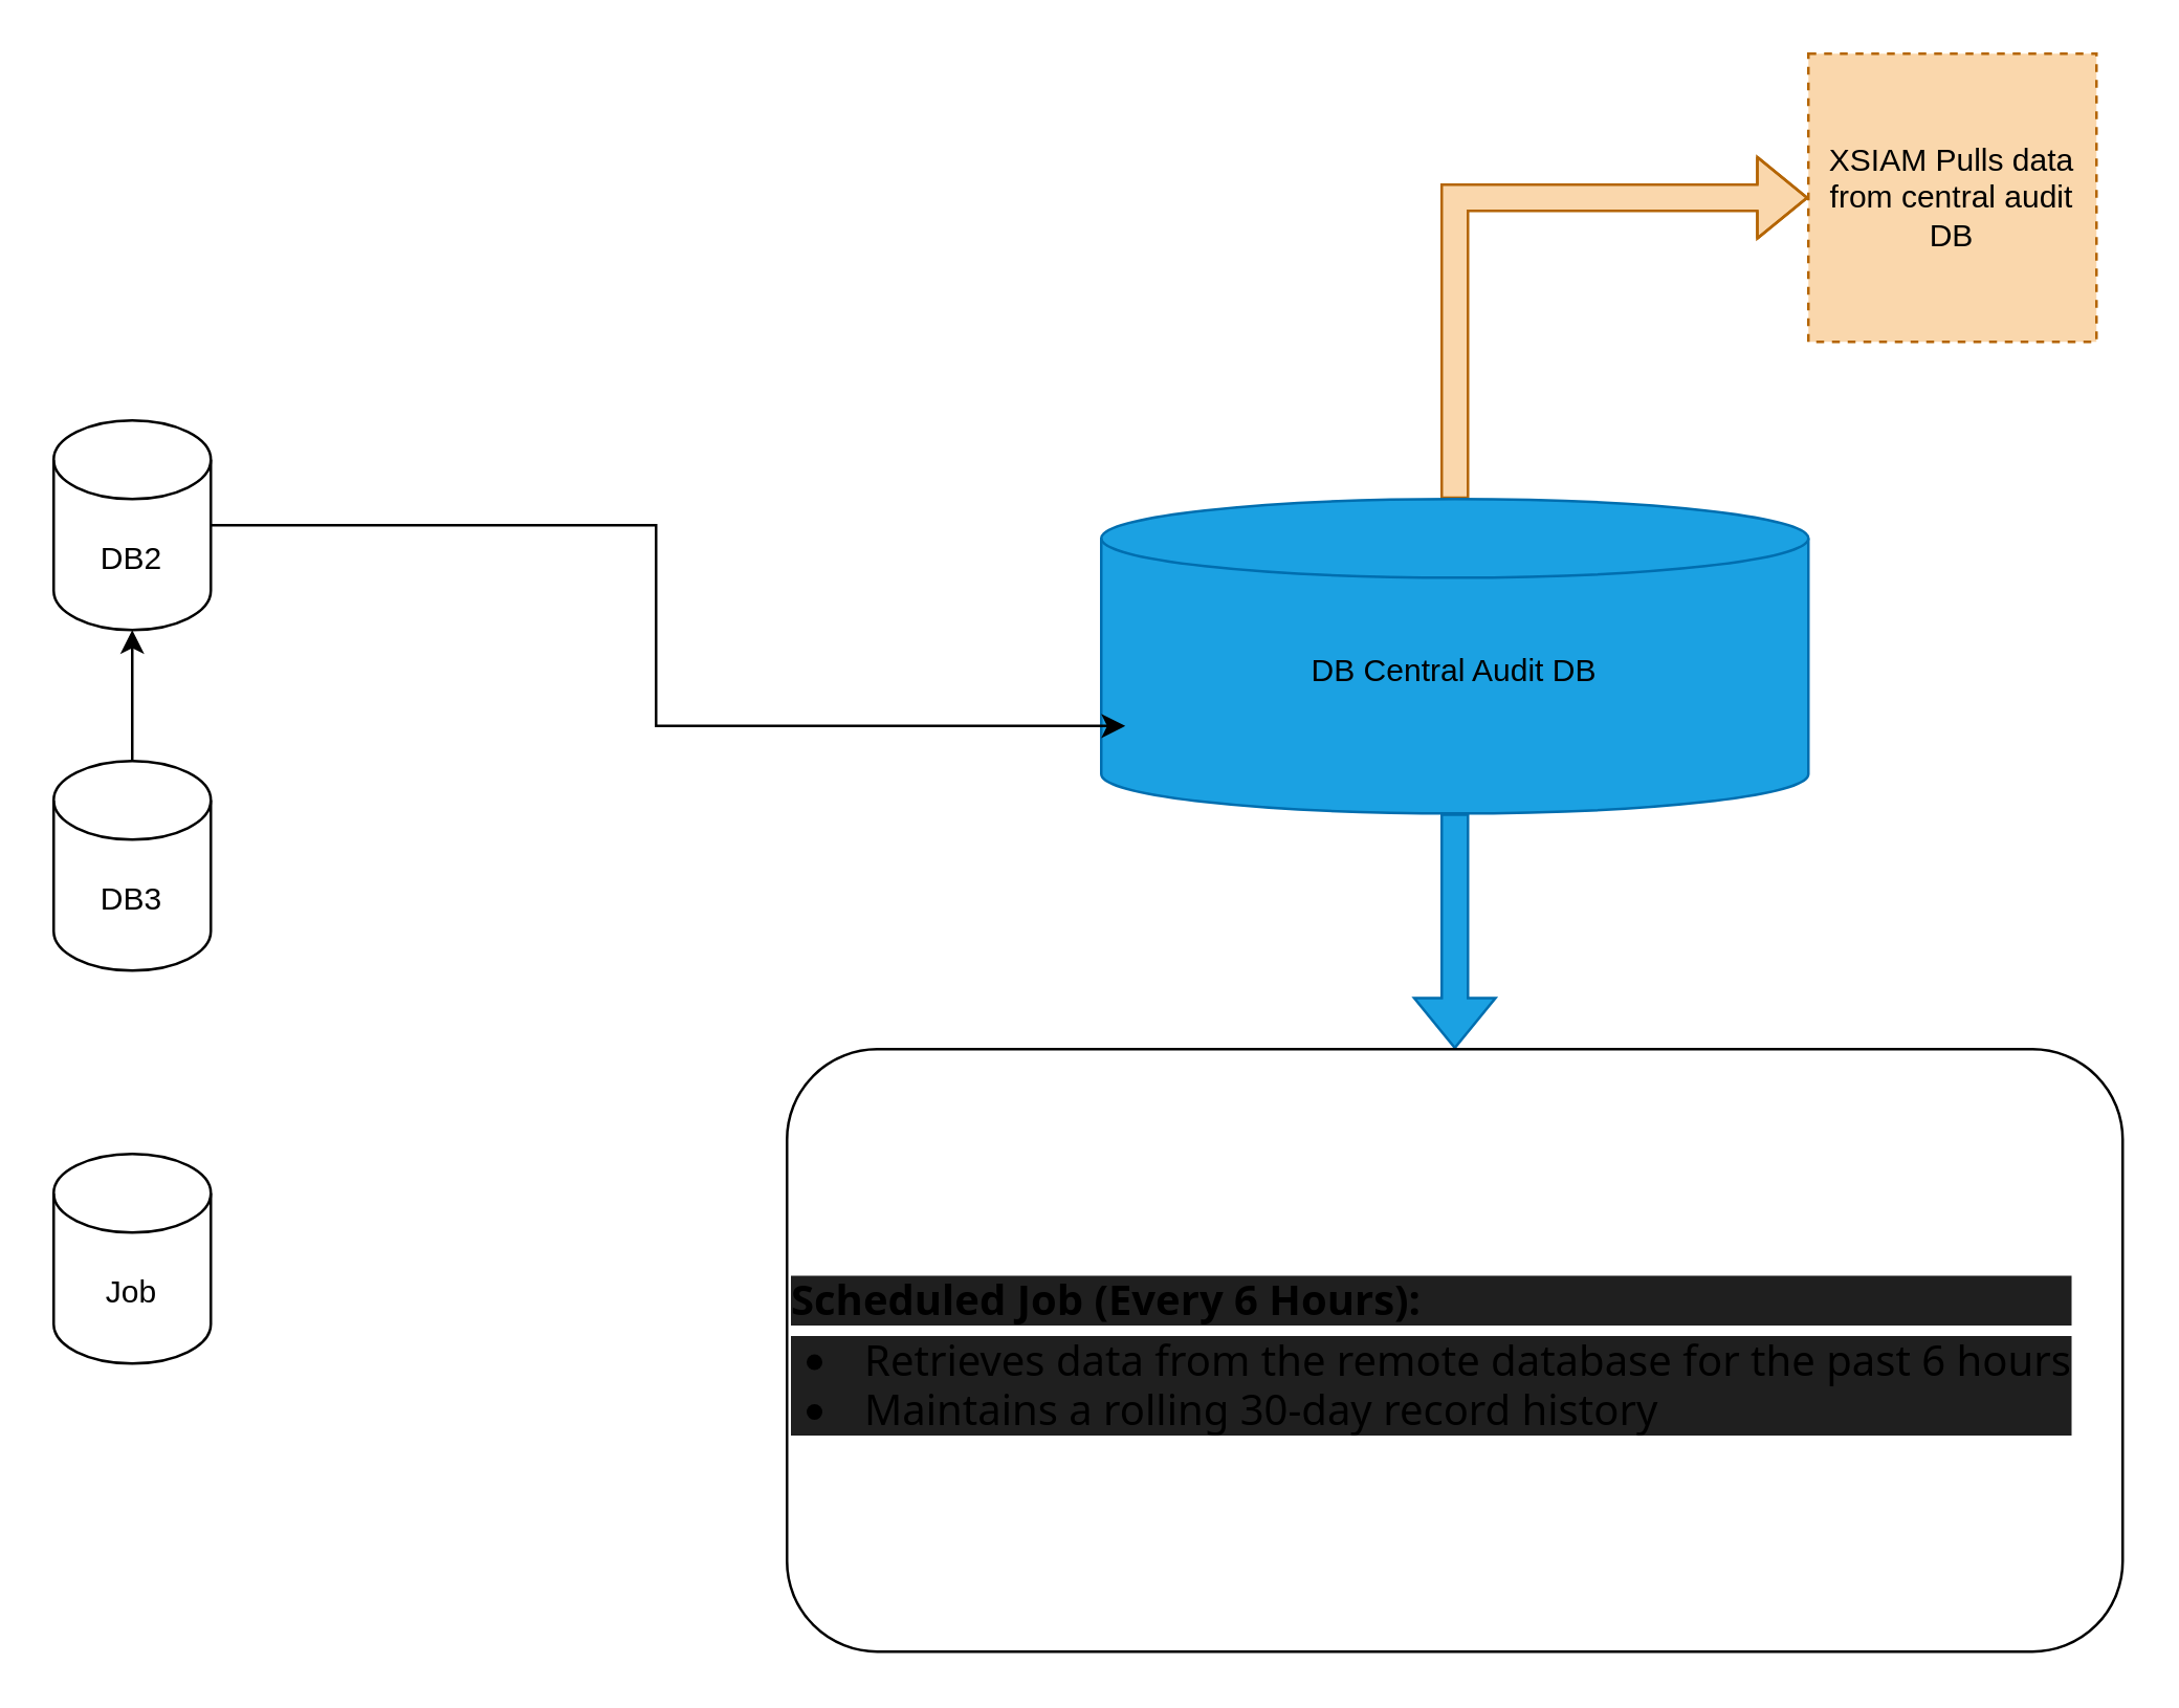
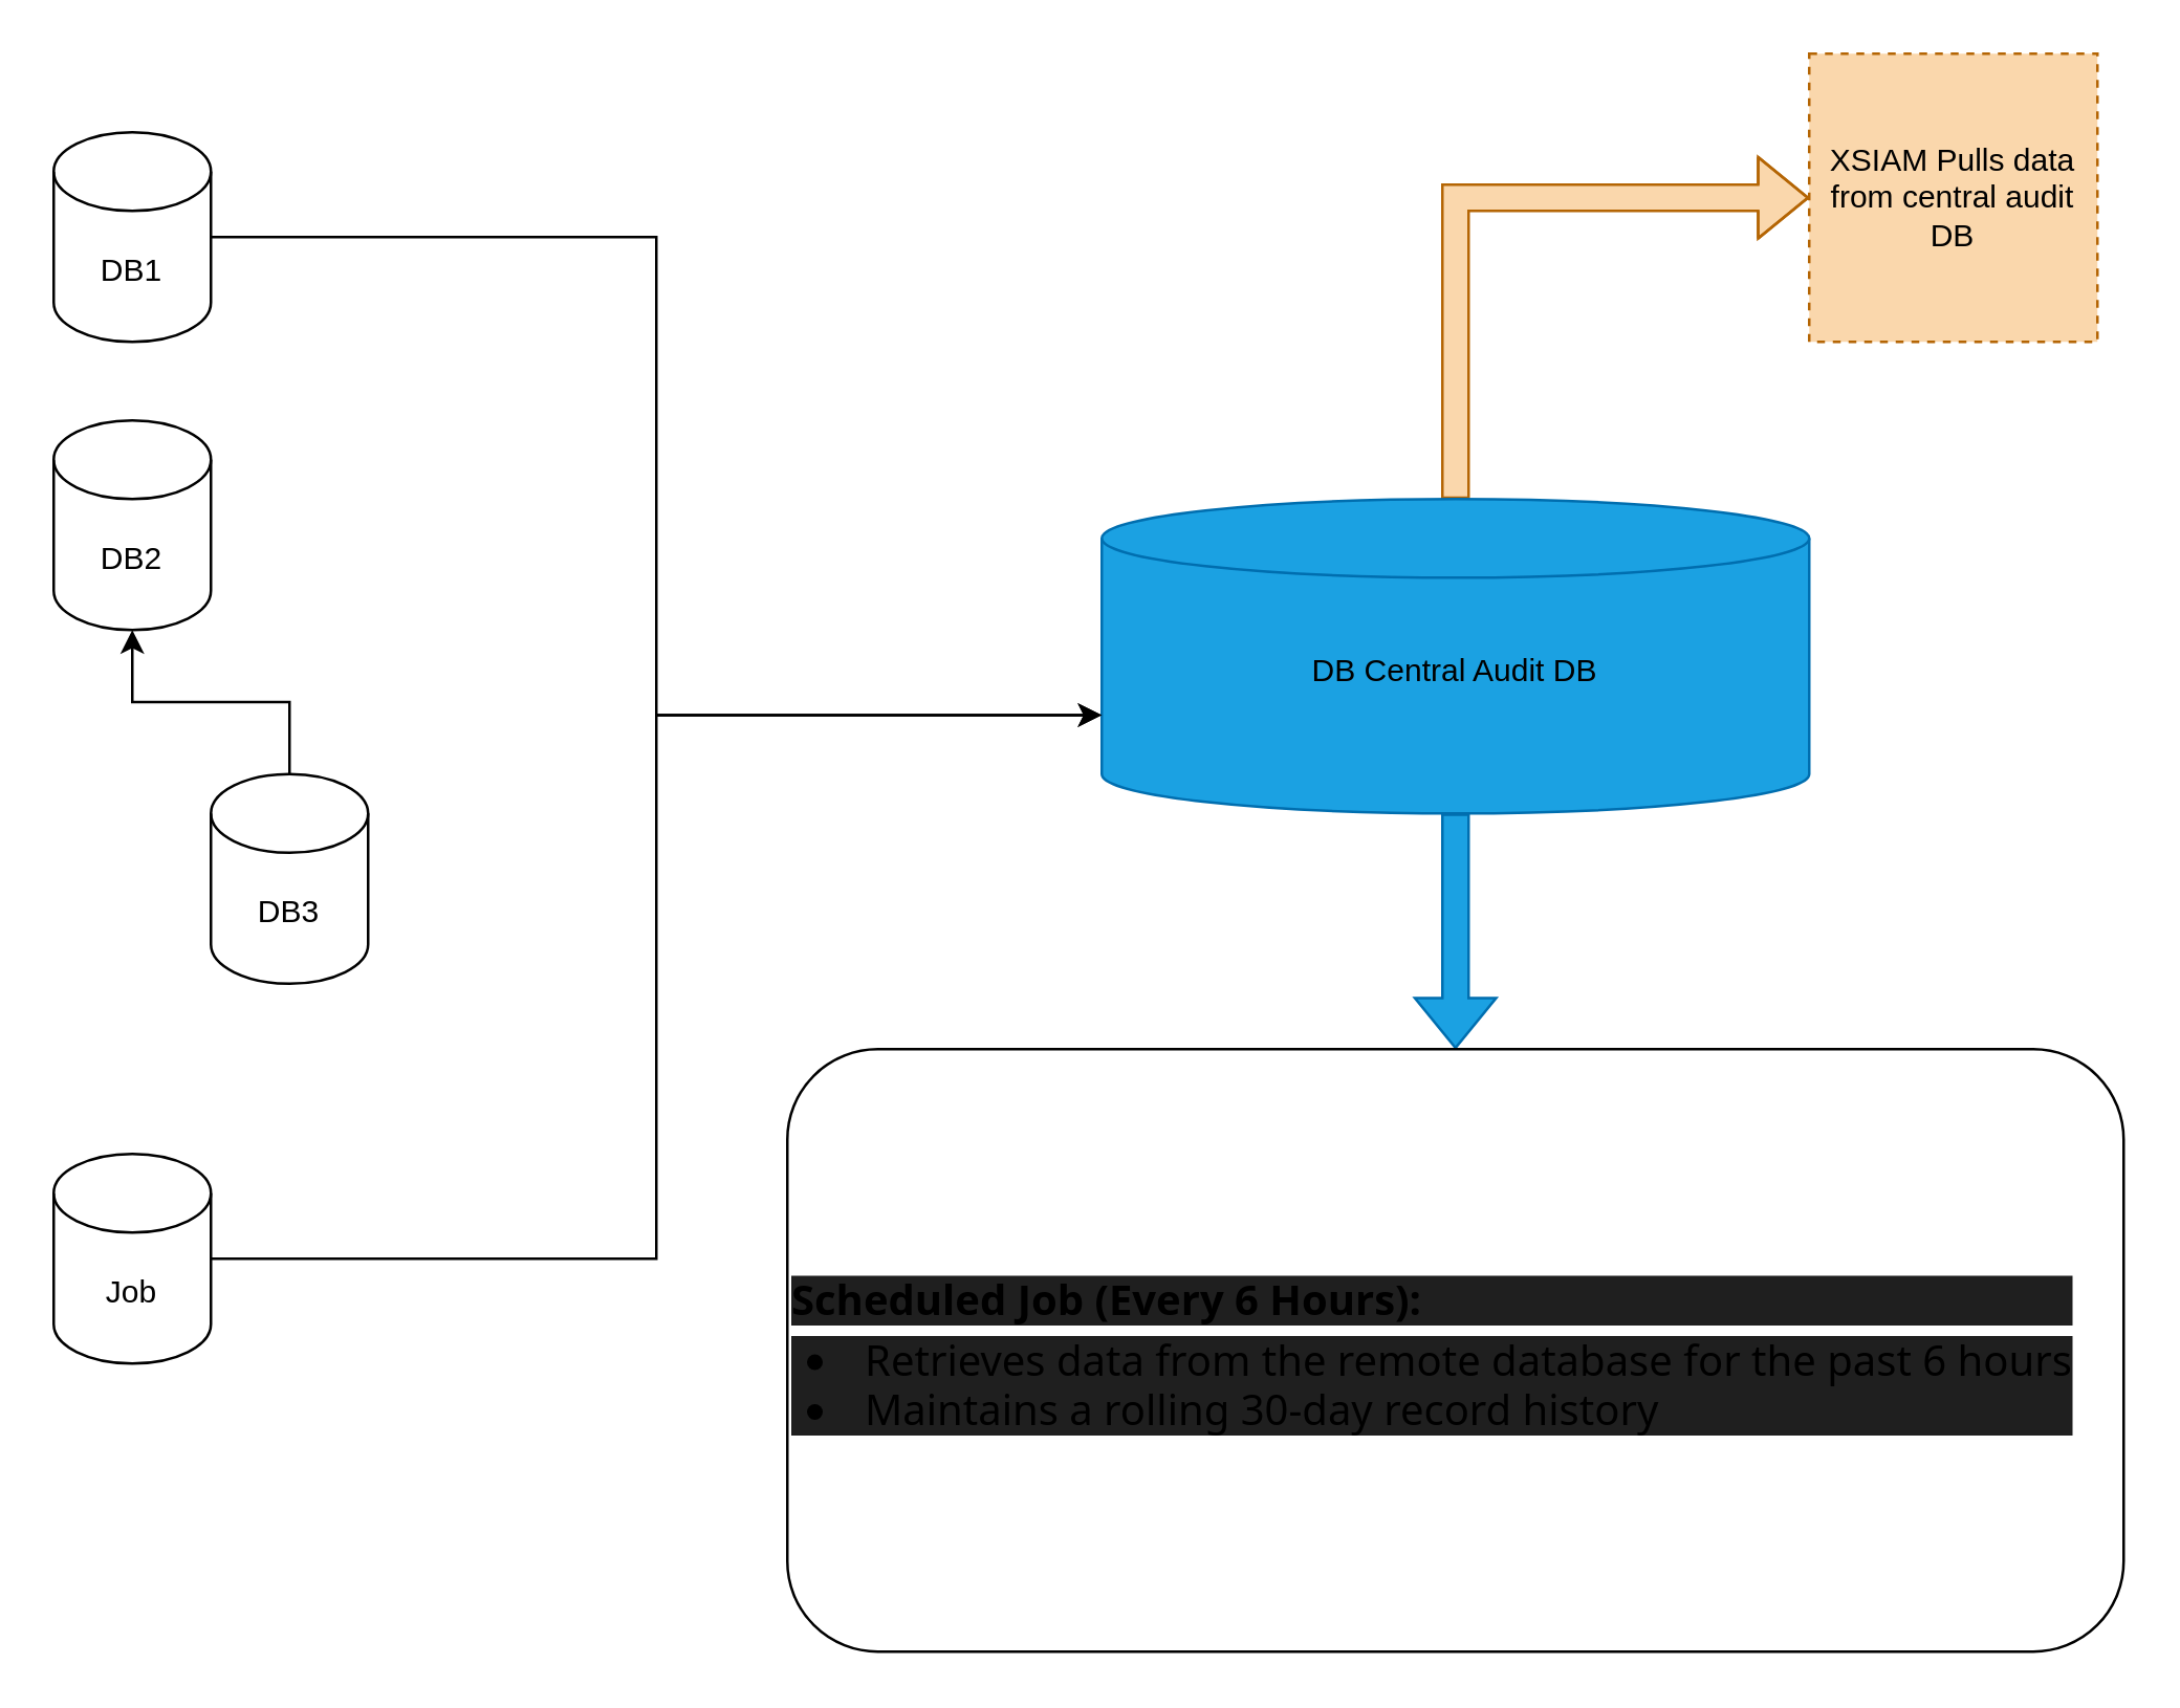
+ <mxCell id="7" value="DB1" style="shape=cylinder3;whiteSpace=wrap;html=1;boundedLbl=1;backgroundOutline=1;size=15;" parent="1" vertex="1"><mxGeometry x="20" y="50" width="60" height="80" as="geometry" /></mxCell>
+ <mxCell id="11" style="edgeStyle=orthogonalEdgeStyle;rounded=0;orthogonalLoop=1;jettySize=auto;html=1;entryX=0;entryY=0;entryDx=0;entryDy=82.5;entryPerimeter=0;" parent="1" source="7" target="4" edge="1"><mxGeometry relative="1" as="geometry" /></mxCell>
- <mxCell id="12" style="edgeStyle=orthogonalEdgeStyle;rounded=0;orthogonalLoop=1;jettySize=auto;html=1;entryX=0.034;entryY=0.722;entryDx=0;entryDy=0;entryPerimeter=0;" parent="1" source="9" target="4" edge="1"><mxGeometry relative="1" as="geometry" /></mxCell>
- <mxCell id="10" value="DB3" style="shape=cylinder3;whiteSpace=wrap;html=1;boundedLbl=1;backgroundOutline=1;size=15;" parent="1" vertex="1"><mxGeometry x="20" y="290" width="60" height="80" as="geometry" /></mxCell>
+ <mxCell id="10" value="DB3" style="shape=cylinder3;whiteSpace=wrap;html=1;boundedLbl=1;backgroundOutline=1;size=15;" parent="1" vertex="1"><mxGeometry x="80" y="295" width="60" height="80" as="geometry" /></mxCell>
+ <mxCell id="14" style="edgeStyle=orthogonalEdgeStyle;rounded=0;orthogonalLoop=1;jettySize=auto;html=1;entryX=0;entryY=0;entryDx=0;entryDy=82.5;entryPerimeter=0;" parent="1" source="8" target="4" edge="1"><mxGeometry relative="1" as="geometry" /></mxCell>
